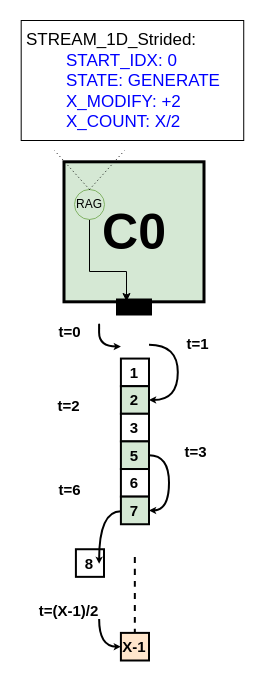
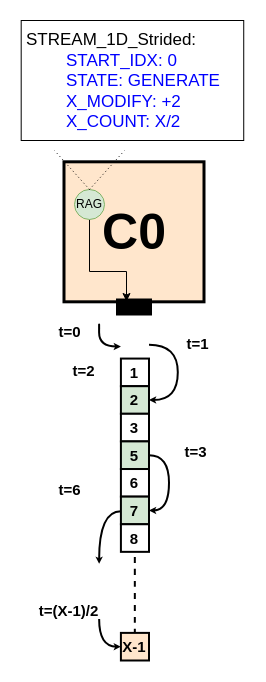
- <mxCell id="2" value="C0" style="whiteSpace=wrap;html=1;aspect=fixed;fillColor=#d5e8d4;strokeColor=#000000;strokeWidth=3;fontSize=50;fontStyle=1" vertex="1" parent="1"><mxGeometry x="63.5" y="161.31" width="140" height="140" as="geometry" /></mxCell>
+ <mxCell id="2" value="C0" style="whiteSpace=wrap;html=1;aspect=fixed;fillColor=#ffe6cc;strokeColor=#000000;strokeWidth=3;fontSize=50;fontStyle=1;" vertex="1" parent="1"><mxGeometry x="63.5" y="161.31" width="140" height="140" as="geometry" /></mxCell>
- <mxCell id="13" value="t=2" style="text;html=1;align=center;verticalAlign=middle;resizable=0;points=[];autosize=1;strokeColor=none;fillColor=none;fontSize=15;fontStyle=1" vertex="1" parent="10"><mxGeometry y="76.975" width="40" height="20" as="geometry" /></mxCell>
+ <mxCell id="13" value="t=2" style="text;html=1;align=center;verticalAlign=middle;resizable=0;points=[];autosize=1;strokeColor=none;fillColor=none;fontSize=15;fontStyle=1" vertex="1" parent="10"><mxGeometry x="15" y="41.975" width="40" height="20" as="geometry" /></mxCell>
- <mxCell id="22" value="8" style="rounded=0;whiteSpace=wrap;html=1;fontSize=15;strokeWidth=2;fontStyle=1" vertex="1" parent="10"><mxGeometry x="27.41" y="230.744" width="28.095" height="27.613" as="geometry" /></mxCell>
+ <mxCell id="22" value="8" style="rounded=0;whiteSpace=wrap;html=1;fontSize=15;strokeWidth=2;fontStyle=1" vertex="1" parent="10"><mxGeometry x="72.41" y="205.744" width="28.095" height="27.613" as="geometry" /></mxCell>
